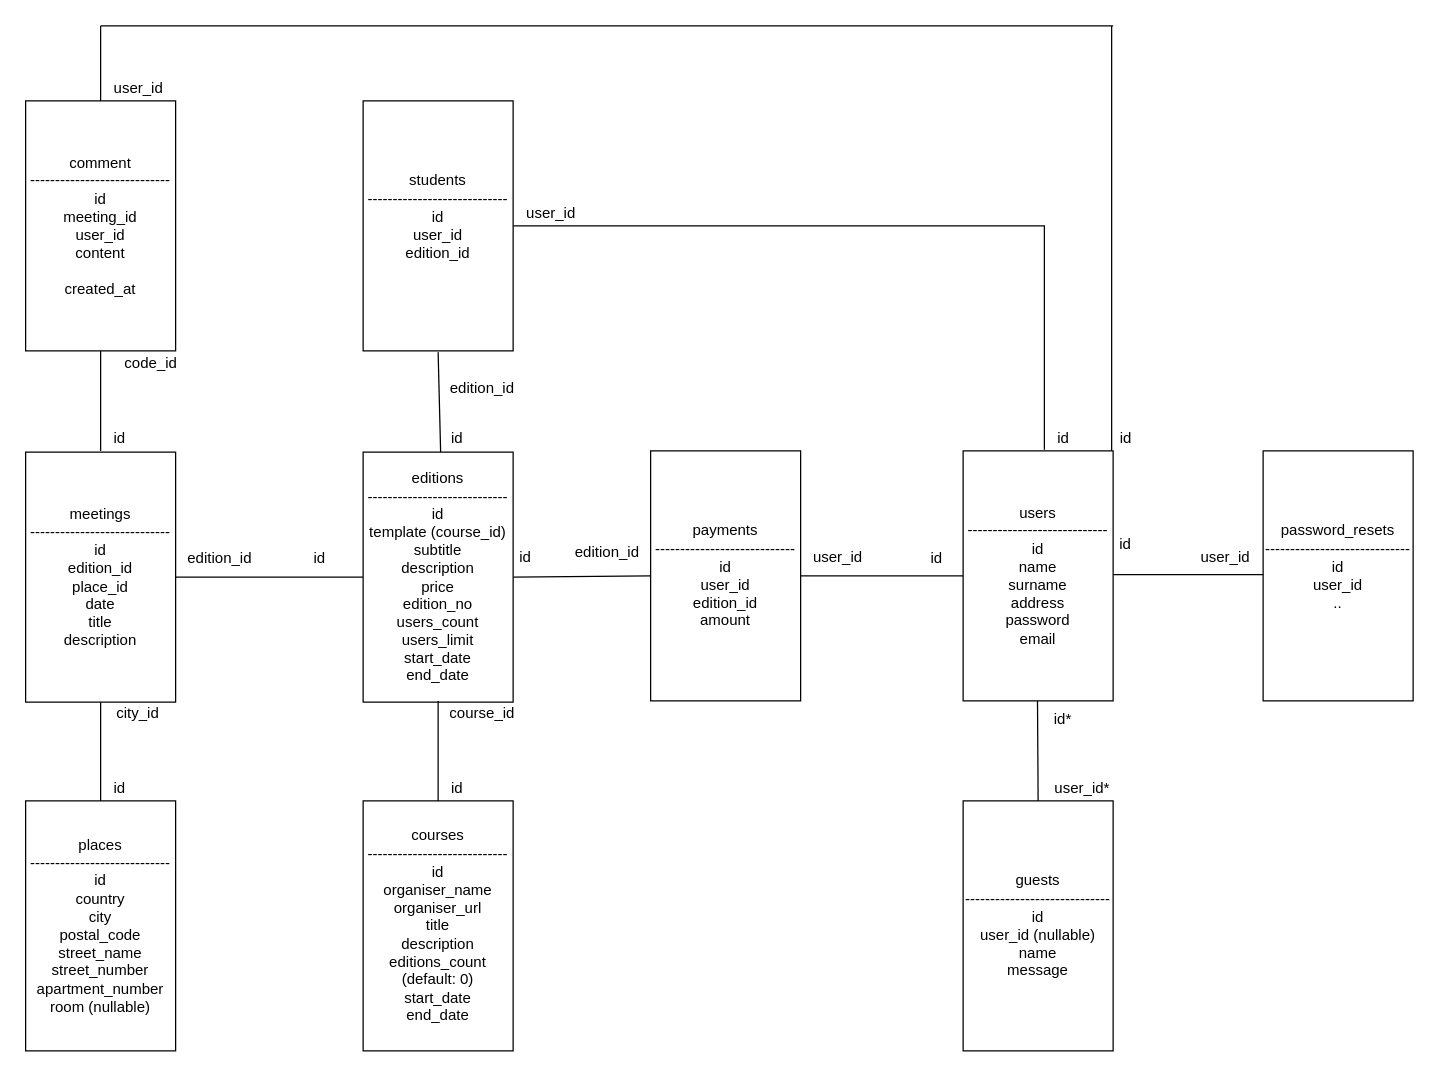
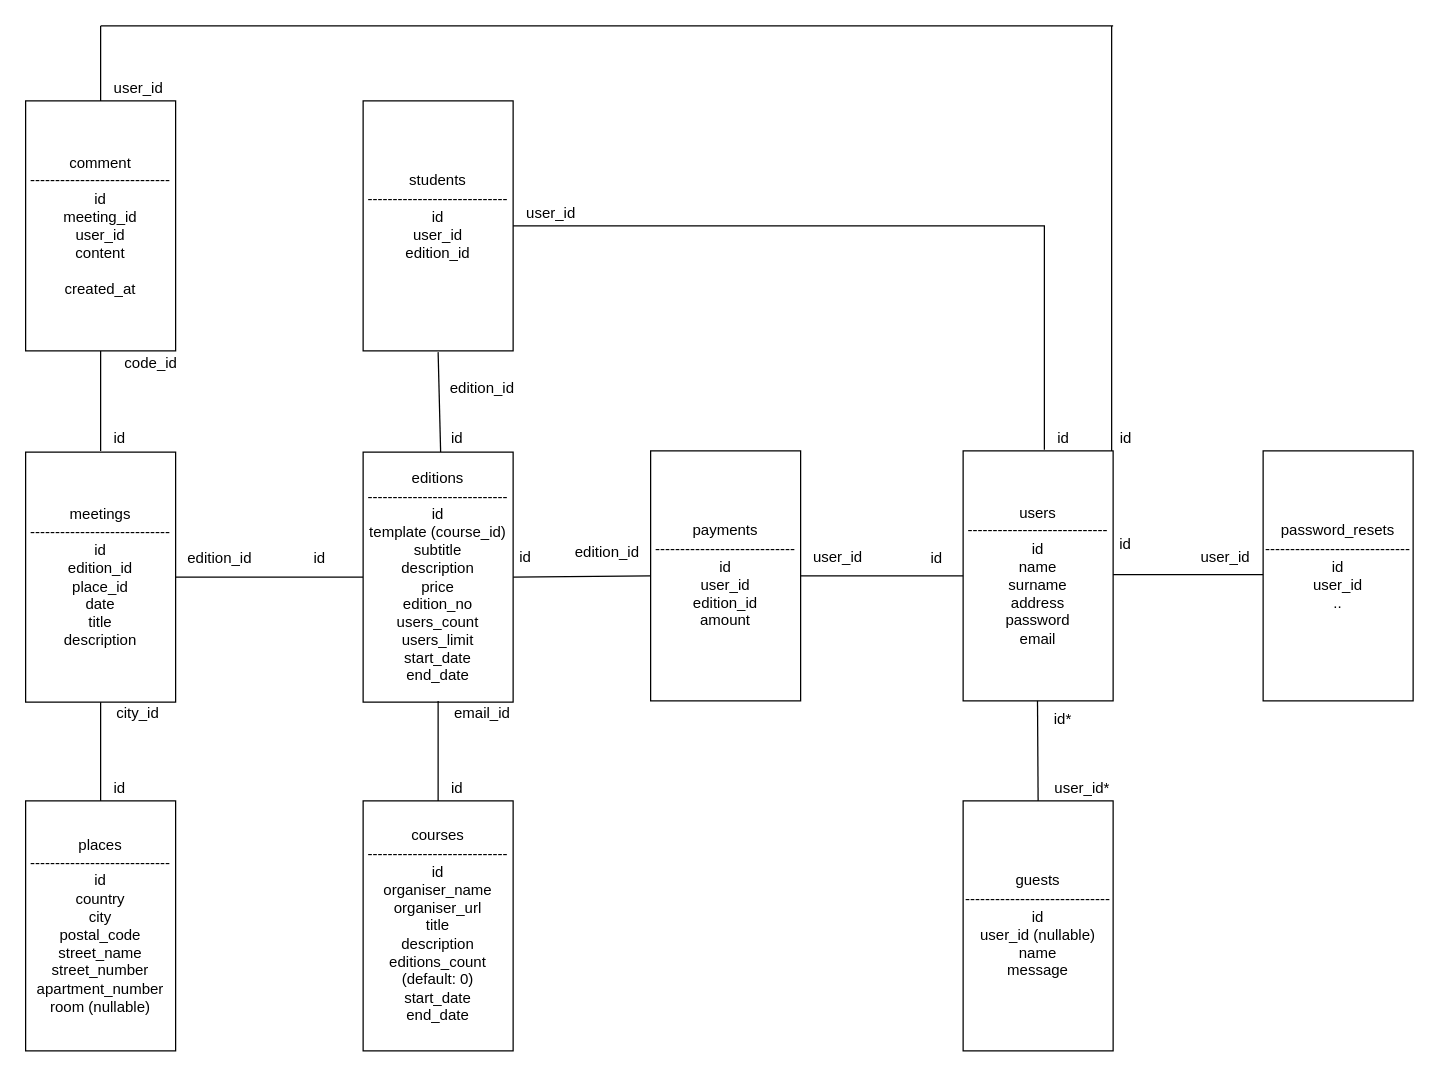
- <mxCell id="33" value="course_id" style="text;html=1;align=center;verticalAlign=middle;resizable=0;points=[];autosize=1;strokeColor=none;fillColor=none;" vertex="1" parent="1"><mxGeometry x="350" y="560" width="70" height="20" as="geometry" /></mxCell>
+ <mxCell id="33" value="email_id" style="text;html=1;align=center;verticalAlign=middle;resizable=0;points=[];autosize=1;strokeColor=none;fillColor=none;" vertex="1" parent="1"><mxGeometry x="350" y="560" width="70" height="20" as="geometry" /></mxCell>
